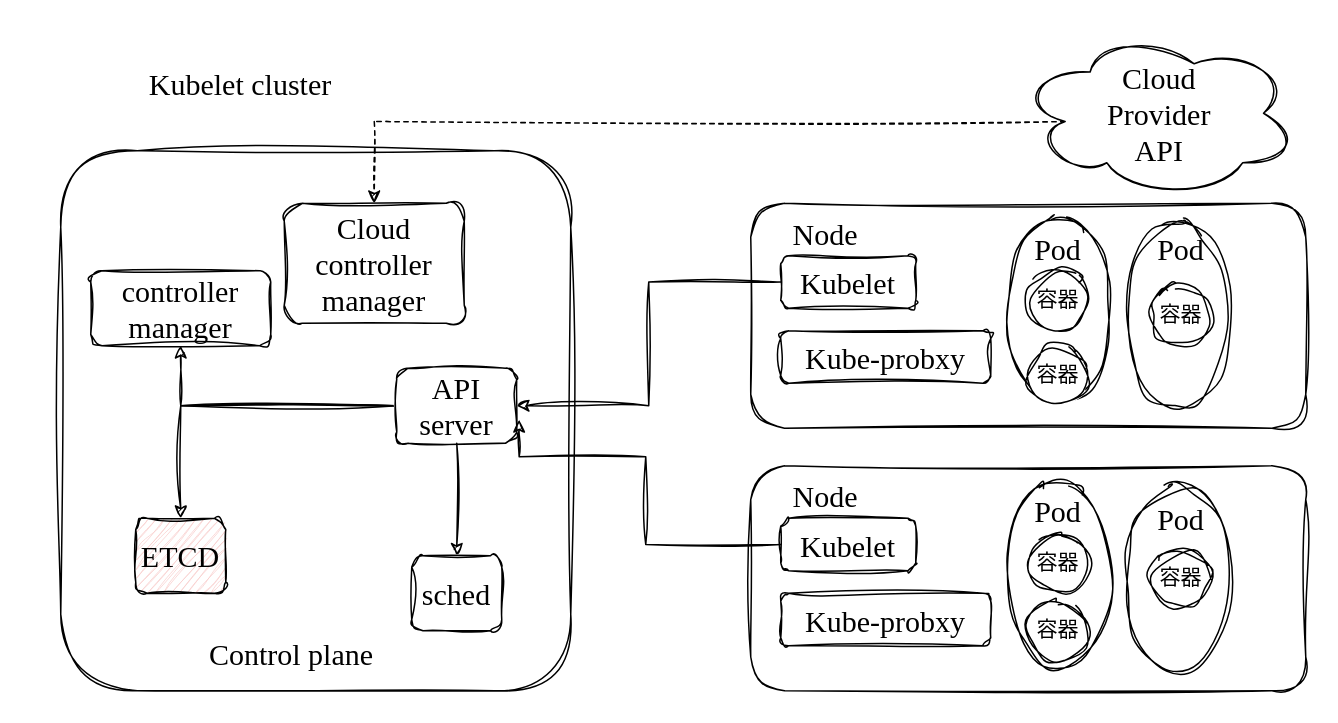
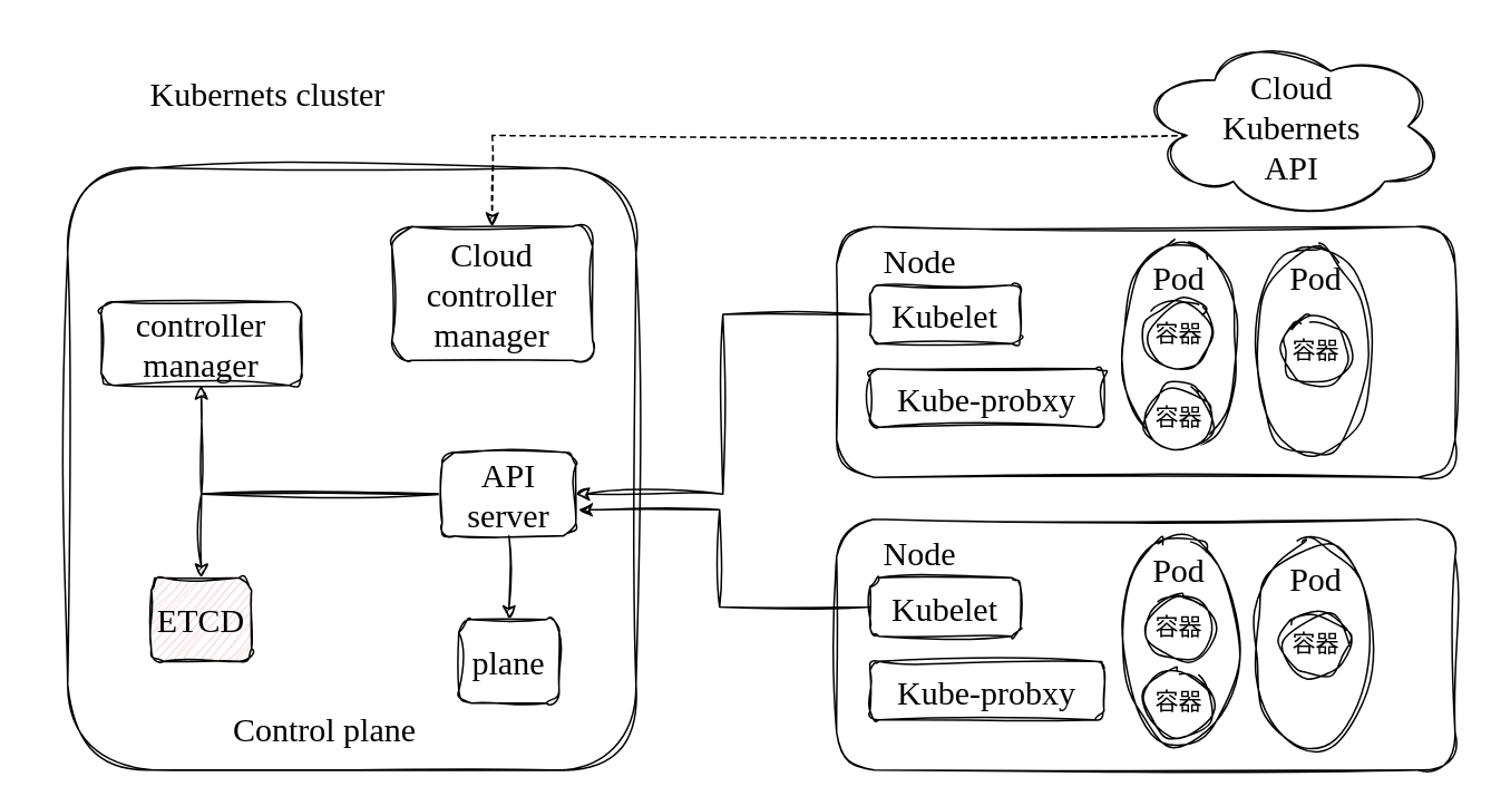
- <mxCell id="34" value="Kubelet cluster" style="text;html=1;strokeColor=none;fillColor=none;align=center;verticalAlign=middle;whiteSpace=wrap;rounded=0;fontSize=20;fontFamily=Architects Daughter;" vertex="1" parent="1"><mxGeometry x="20" y="40" width="280" height="30" as="geometry" /></mxCell>
+ <mxCell id="34" value="Kubernets cluster" style="text;html=1;strokeColor=none;fillColor=none;align=center;verticalAlign=middle;whiteSpace=wrap;rounded=0;fontSize=20;fontFamily=Architects Daughter;" vertex="1" parent="1"><mxGeometry x="20" y="40" width="280" height="30" as="geometry" /></mxCell>
- <mxCell id="33" value="Cloud&lt;br&gt;Provider&lt;br&gt;API" style="ellipse;shape=cloud;whiteSpace=wrap;html=1;sketch=1;hachureGap=4;jiggle=2;curveFitting=1;fontFamily=Architects Daughter;fontSource=https%3A%2F%2Ffonts.googleapis.com%2Fcss%3Ffamily%3DArchitects%2BDaughter;fontSize=20;" vertex="1" parent="1"><mxGeometry x="680" y="20" width="185" height="110" as="geometry" /></mxCell>
+ <mxCell id="33" value="Cloud&lt;br&gt;Kubernets&lt;br&gt;API" style="ellipse;shape=cloud;whiteSpace=wrap;html=1;sketch=1;hachureGap=4;jiggle=2;curveFitting=1;fontFamily=Architects Daughter;fontSource=https%3A%2F%2Ffonts.googleapis.com%2Fcss%3Ffamily%3DArchitects%2BDaughter;fontSize=20;" vertex="1" parent="1"><mxGeometry x="680" y="20" width="185" height="110" as="geometry" /></mxCell>
- <mxCell id="11" value="Cloud controller&lt;br&gt;manager" style="rounded=1;whiteSpace=wrap;html=1;sketch=1;hachureGap=4;jiggle=2;curveFitting=1;fontFamily=Architects Daughter;fontSource=https%3A%2F%2Ffonts.googleapis.com%2Fcss%3Ffamily%3DArchitects%2BDaughter;fontSize=20;" vertex="1" parent="1"><mxGeometry x="189" y="135" width="120" height="80" as="geometry" /></mxCell>
+ <mxCell id="11" value="Cloud controller&lt;br&gt;manager" style="rounded=1;whiteSpace=wrap;html=1;sketch=1;hachureGap=4;jiggle=2;curveFitting=1;fontFamily=Architects Daughter;fontSource=https%3A%2F%2Ffonts.googleapis.com%2Fcss%3Ffamily%3DArchitects%2BDaughter;fontSize=20;" vertex="1" parent="1"><mxGeometry x="234" y="135" width="120" height="80" as="geometry" /></mxCell>
- <mxCell id="7" value="API server" style="rounded=1;whiteSpace=wrap;html=1;sketch=1;hachureGap=4;jiggle=2;curveFitting=1;fontFamily=Architects Daughter;fontSource=https%3A%2F%2Ffonts.googleapis.com%2Fcss%3Ffamily%3DArchitects%2BDaughter;fontSize=20;" vertex="1" parent="1"><mxGeometry x="264" y="245" width="80" height="50" as="geometry" /></mxCell>
+ <mxCell id="7" value="API server" style="rounded=1;whiteSpace=wrap;html=1;sketch=1;hachureGap=4;jiggle=2;curveFitting=1;fontFamily=Architects Daughter;fontSource=https%3A%2F%2Ffonts.googleapis.com%2Fcss%3Ffamily%3DArchitects%2BDaughter;fontSize=20;" vertex="1" parent="1"><mxGeometry x="264" y="270" width="80" height="50" as="geometry" /></mxCell>
- <mxCell id="8" value="sched" style="rounded=1;whiteSpace=wrap;html=1;sketch=1;hachureGap=4;jiggle=2;curveFitting=1;fontFamily=Architects Daughter;fontSource=https%3A%2F%2Ffonts.googleapis.com%2Fcss%3Ffamily%3DArchitects%2BDaughter;fontSize=20;" vertex="1" parent="1"><mxGeometry x="274" y="370" width="60" height="50" as="geometry" /></mxCell>
+ <mxCell id="8" value="plane" style="rounded=1;whiteSpace=wrap;html=1;sketch=1;hachureGap=4;jiggle=2;curveFitting=1;fontFamily=Architects Daughter;fontSource=https%3A%2F%2Ffonts.googleapis.com%2Fcss%3Ffamily%3DArchitects%2BDaughter;fontSize=20;" vertex="1" parent="1"><mxGeometry x="274" y="370" width="60" height="50" as="geometry" /></mxCell>
